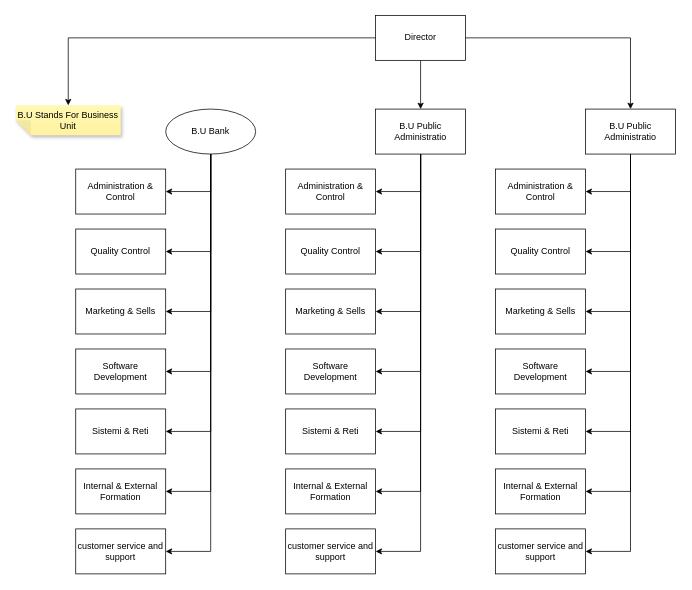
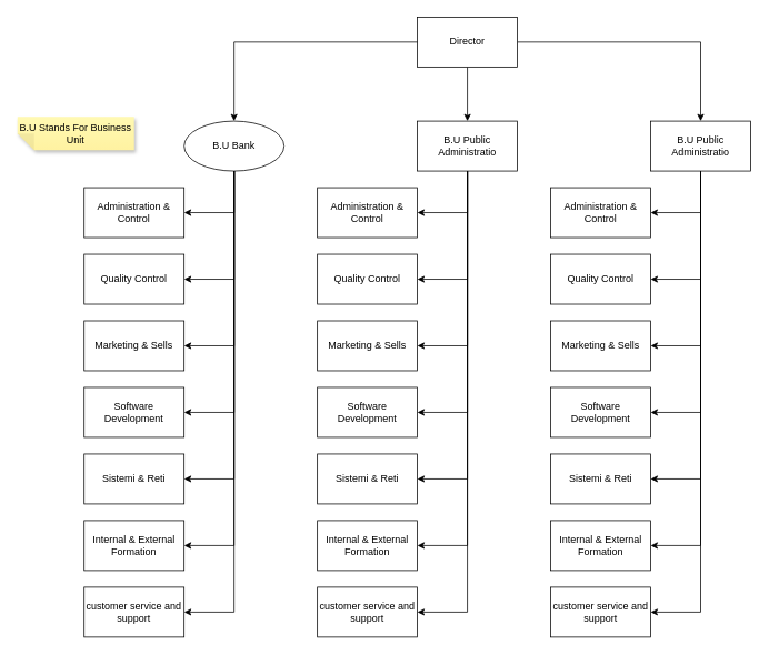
- <mxCell id="29" style="edgeStyle=orthogonalEdgeStyle;rounded=0;orthogonalLoop=1;jettySize=auto;html=1;exitX=0;exitY=0.5;exitDx=0;exitDy=0;" parent="1" source="4" target="51" edge="1"><mxGeometry relative="1" as="geometry"><mxPoint x="290" y="125" as="targetPoint" /></mxGeometry></mxCell>
+ <mxCell id="29" style="edgeStyle=orthogonalEdgeStyle;rounded=0;orthogonalLoop=1;jettySize=auto;html=1;exitX=0;exitY=0.5;exitDx=0;exitDy=0;entryX=0.5;entryY=0;entryDx=0;entryDy=0;" parent="1" source="4" target="12" edge="1"><mxGeometry relative="1" as="geometry"><mxPoint x="290" y="125" as="targetPoint" /></mxGeometry></mxCell>
